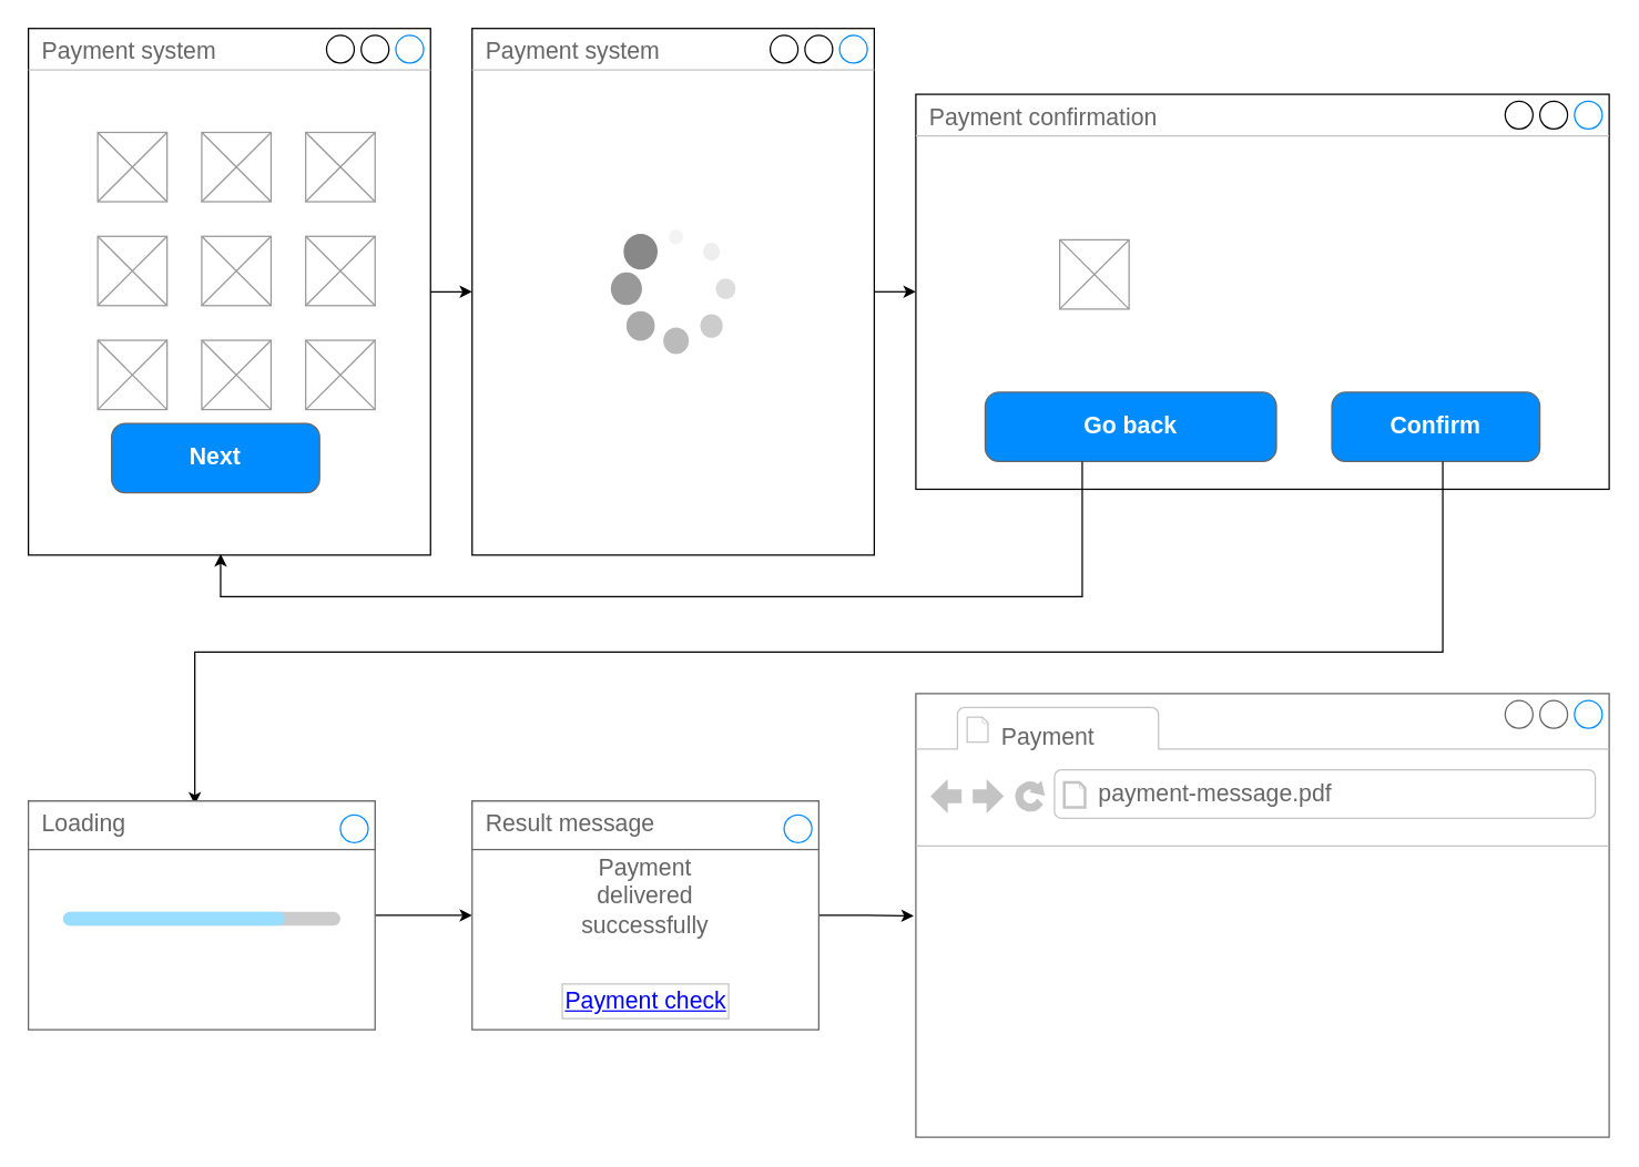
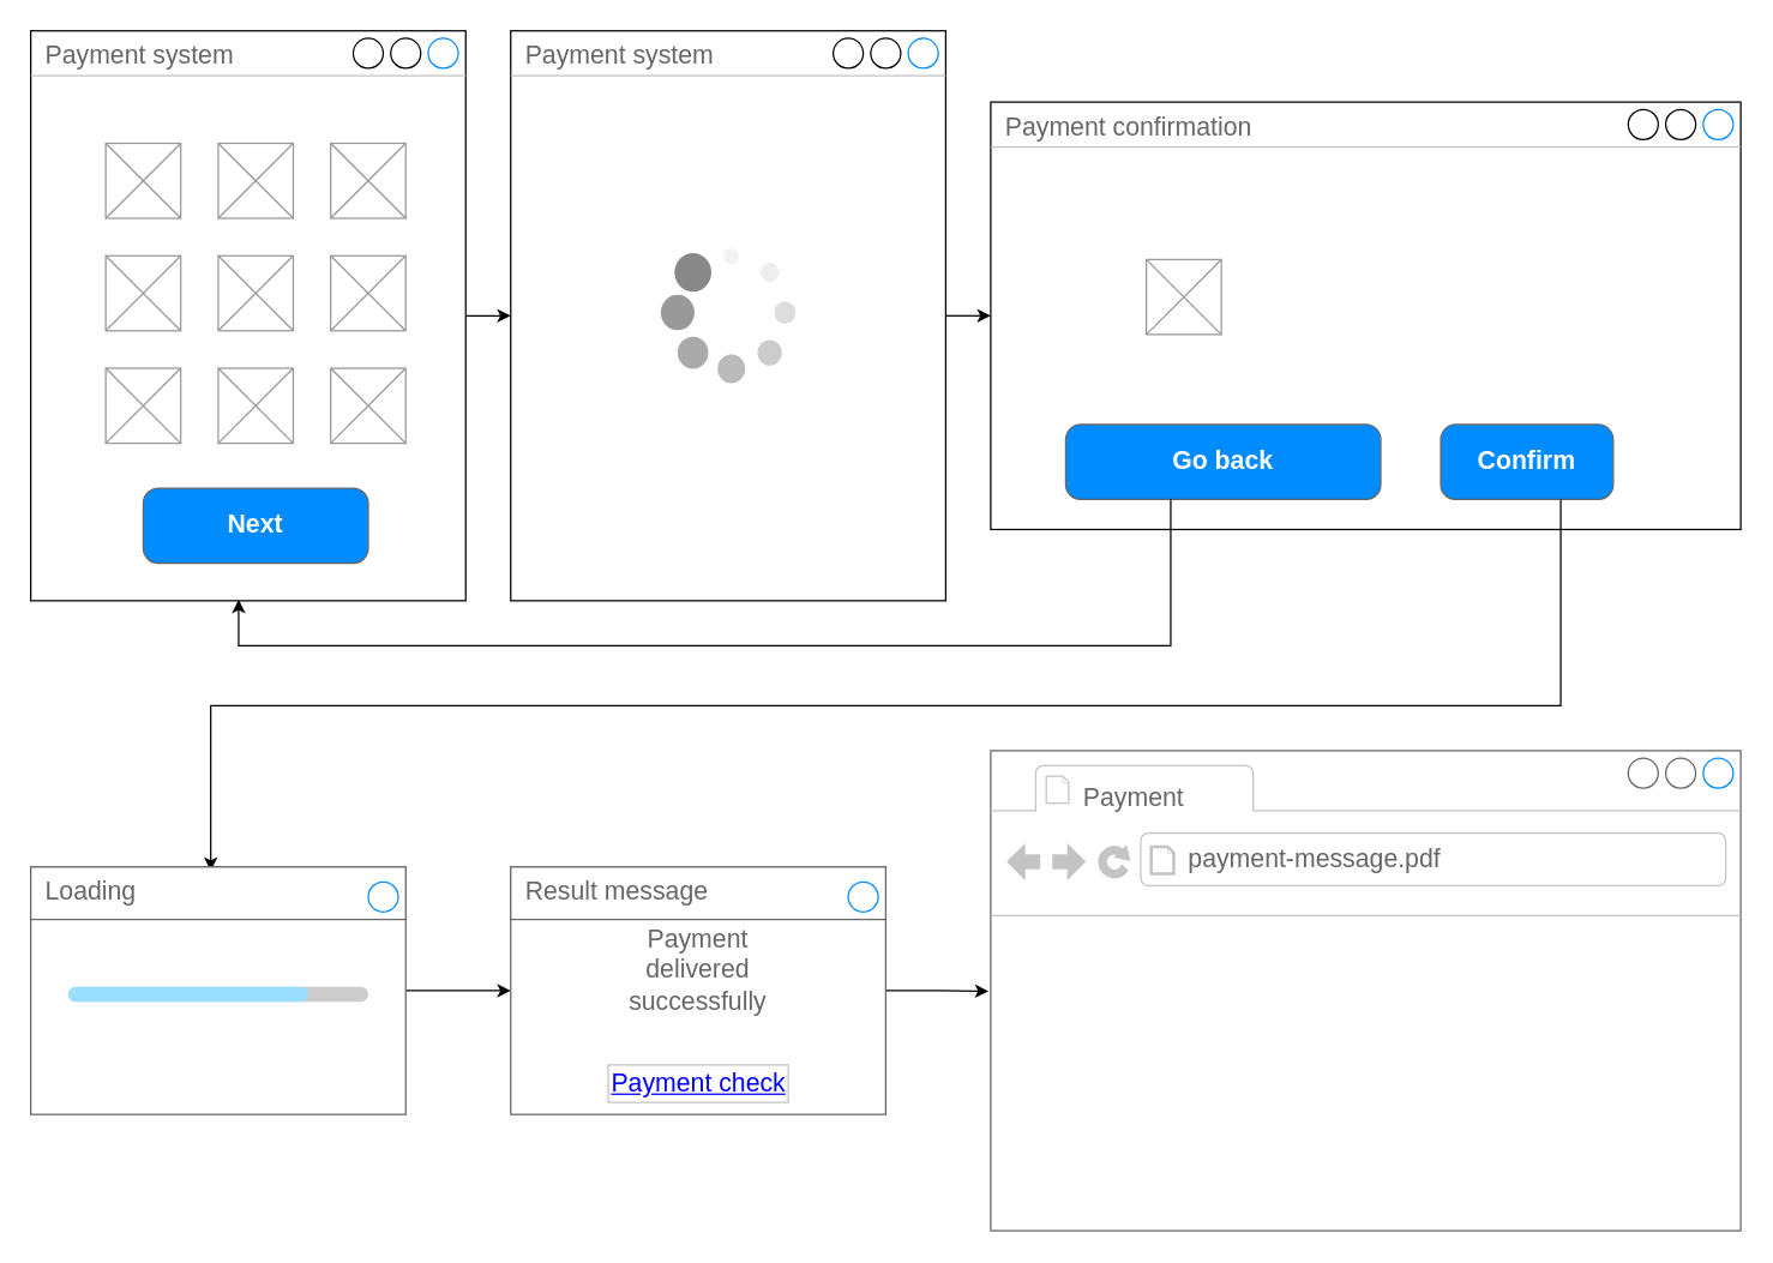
- <mxCell id="23" value="Confirm" style="strokeWidth=1;shadow=0;dashed=0;align=center;html=1;shape=mxgraph.mockup.buttons.button;strokeColor=#666666;fontColor=#ffffff;mainText=;buttonStyle=round;fontSize=17;fontStyle=1;fillColor=#008cff;whiteSpace=wrap;container=0;" vertex="1" parent="20"><mxGeometry x="300" y="215" width="150" height="50" as="geometry" /></mxCell>
+ <mxCell id="23" value="Confirm" style="strokeWidth=1;shadow=0;dashed=0;align=center;html=1;shape=mxgraph.mockup.buttons.button;strokeColor=#666666;fontColor=#ffffff;mainText=;buttonStyle=round;fontSize=17;fontStyle=1;fillColor=#008cff;whiteSpace=wrap;container=0;" vertex="1" parent="20"><mxGeometry x="300" y="215" width="115" height="50" as="geometry" /></mxCell>
- <mxCell id="7" value="Next" style="strokeWidth=1;shadow=0;dashed=0;align=center;html=1;shape=mxgraph.mockup.buttons.button;strokeColor=#666666;fontColor=#ffffff;mainText=;buttonStyle=round;fontSize=17;fontStyle=1;fillColor=#008cff;whiteSpace=wrap;container=0;" vertex="1" parent="1"><mxGeometry x="80" y="305" width="150" height="50" as="geometry" /></mxCell>
+ <mxCell id="7" value="Next" style="strokeWidth=1;shadow=0;dashed=0;align=center;html=1;shape=mxgraph.mockup.buttons.button;strokeColor=#666666;fontColor=#ffffff;mainText=;buttonStyle=round;fontSize=17;fontStyle=1;fillColor=#008cff;whiteSpace=wrap;container=0;" vertex="1" parent="1"><mxGeometry x="95" y="325" width="150" height="50" as="geometry" /></mxCell>
